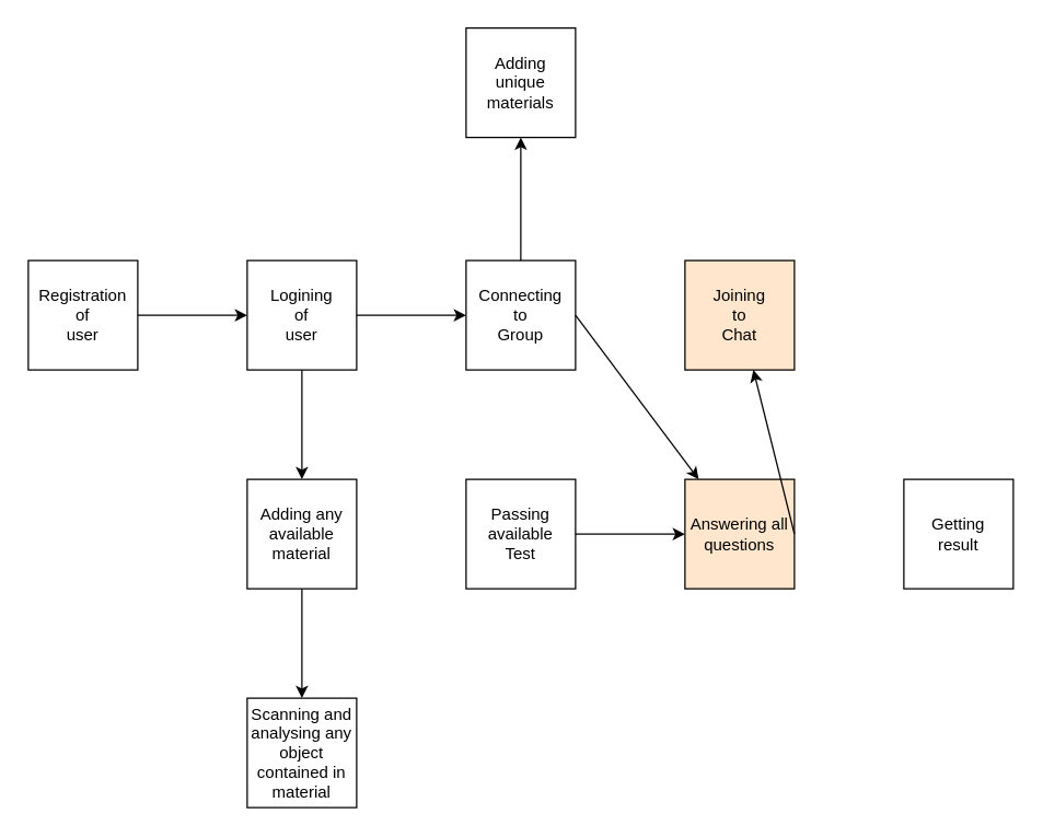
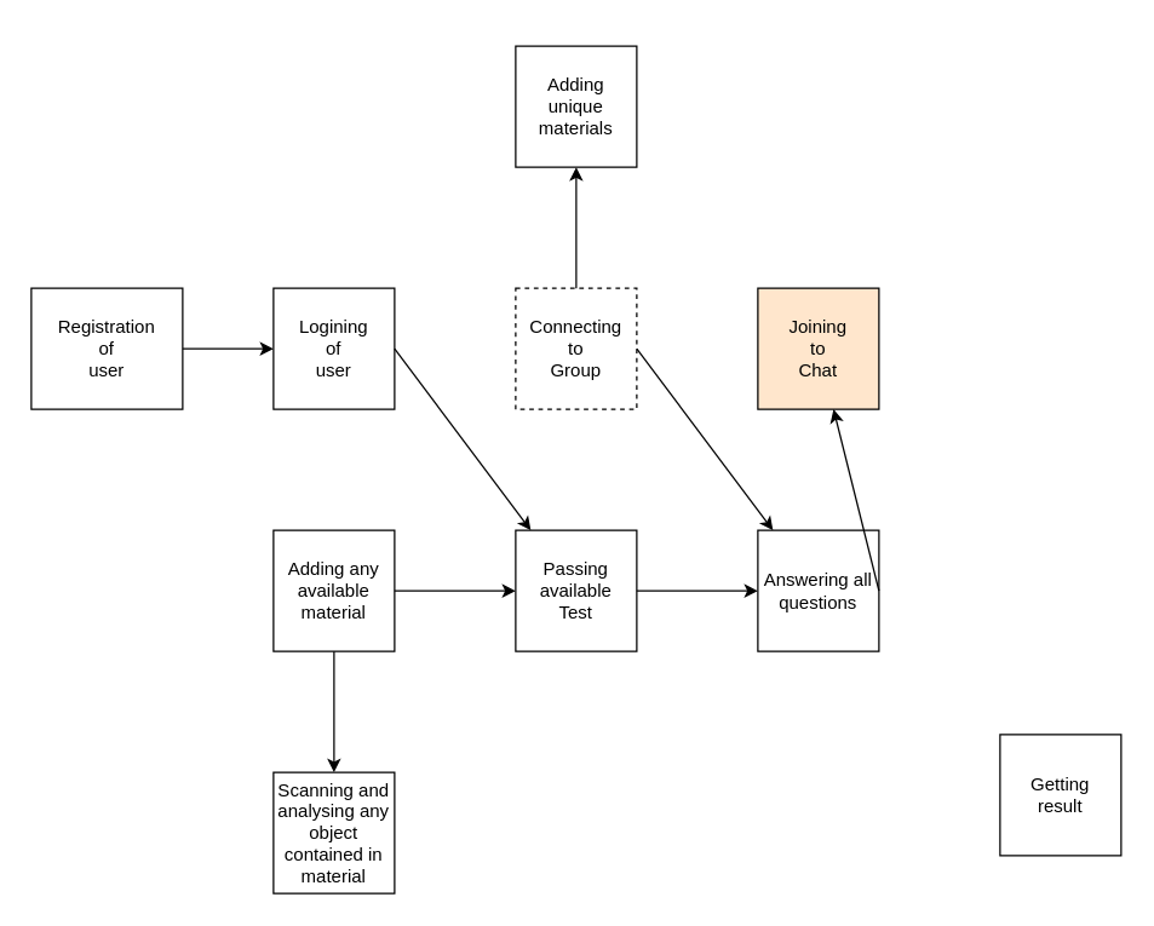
- <mxCell id="18" value="Adding&lt;br&gt;unique&lt;br&gt;materials" style="whiteSpace=wrap;html=1;aspect=fixed;" vertex="1" parent="1"><mxGeometry x="340" y="20" width="80" height="80" as="geometry" /></mxCell>
+ <mxCell id="18" value="Adding&lt;br&gt;unique&lt;br&gt;materials" style="whiteSpace=wrap;html=1;aspect=fixed;" vertex="1" parent="1"><mxGeometry x="340" y="30" width="80" height="80" as="geometry" /></mxCell>
- <mxCell id="2" value="Registration&lt;br&gt;of&lt;br&gt;user" style="whiteSpace=wrap;html=1;aspect=fixed;" vertex="1" parent="1"><mxGeometry x="20" y="190" width="80" height="80" as="geometry" /></mxCell>
+ <mxCell id="2" value="Registration&lt;br&gt;of&lt;br&gt;user" style="whiteSpace=wrap;html=1;aspect=fixed;" vertex="1" parent="1"><mxGeometry x="20" y="190" width="100" height="80" as="geometry" /></mxCell>
- <mxCell id="5" value="" style="endArrow=classic;html=1;rounded=0;exitX=1;exitY=0.5;exitDx=0;exitDy=0;entryX=0;entryY=0.5;entryDx=0;entryDy=0;" edge="1" parent="1" source="4" target="7"><mxGeometry width="50" height="50" relative="1" as="geometry"><mxPoint x="210" y="390" as="sourcePoint" /><mxPoint x="340" y="230" as="targetPoint" /></mxGeometry></mxCell>
+ <mxCell id="5" value="" style="endArrow=classic;html=1;rounded=0;exitX=1;exitY=0.5;exitDx=0;exitDy=0;" edge="1" parent="1" source="4" target="14"><mxGeometry width="50" height="50" relative="1" as="geometry"><mxPoint x="210" y="390" as="sourcePoint" /><mxPoint x="340" y="230" as="targetPoint" /></mxGeometry></mxCell>
- <mxCell id="7" value="Connecting&lt;br&gt;to&lt;br&gt;Group" style="whiteSpace=wrap;html=1;aspect=fixed;" vertex="1" parent="1"><mxGeometry x="340" y="190" width="80" height="80" as="geometry" /></mxCell>
+ <mxCell id="7" value="Connecting&lt;br&gt;to&lt;br&gt;Group" style="whiteSpace=wrap;html=1;aspect=fixed;dashed=1;" vertex="1" parent="1"><mxGeometry x="340" y="190" width="80" height="80" as="geometry" /></mxCell>
- <mxCell id="6" value="" style="endArrow=classic;html=1;rounded=0;exitX=0.5;exitY=1;exitDx=0;exitDy=0;entryX=0.5;entryY=0;entryDx=0;entryDy=0;" edge="1" parent="1" source="4" target="10"><mxGeometry width="50" height="50" relative="1" as="geometry"><mxPoint x="230" y="430" as="sourcePoint" /><mxPoint x="220" y="350" as="targetPoint" /></mxGeometry></mxCell>
+ <mxCell id="13" value="" style="endArrow=classic;html=1;rounded=0;exitX=1;exitY=0.5;exitDx=0;exitDy=0;entryX=0;entryY=0.5;entryDx=0;entryDy=0;" edge="1" parent="1" source="10" target="14"><mxGeometry width="50" height="50" relative="1" as="geometry"><mxPoint x="380" y="400" as="sourcePoint" /><mxPoint x="340" y="390" as="targetPoint" /></mxGeometry></mxCell>
- <mxCell id="16" value="Answering all&lt;br&gt;questions" style="whiteSpace=wrap;html=1;aspect=fixed;fillColor=#ffe6cc;" vertex="1" parent="1"><mxGeometry x="500" y="350" width="80" height="80" as="geometry" /></mxCell>
+ <mxCell id="16" value="Answering all&lt;br&gt;questions" style="whiteSpace=wrap;html=1;aspect=fixed;" vertex="1" parent="1"><mxGeometry x="500" y="350" width="80" height="80" as="geometry" /></mxCell>
- <mxCell id="20" value="Getting&lt;br&gt;result" style="whiteSpace=wrap;html=1;aspect=fixed;" vertex="1" parent="1"><mxGeometry x="660" y="350" width="80" height="80" as="geometry" /></mxCell>
+ <mxCell id="20" value="Getting&lt;br&gt;result" style="whiteSpace=wrap;html=1;aspect=fixed;" vertex="1" parent="1"><mxGeometry x="660" y="485" width="80" height="80" as="geometry" /></mxCell>
